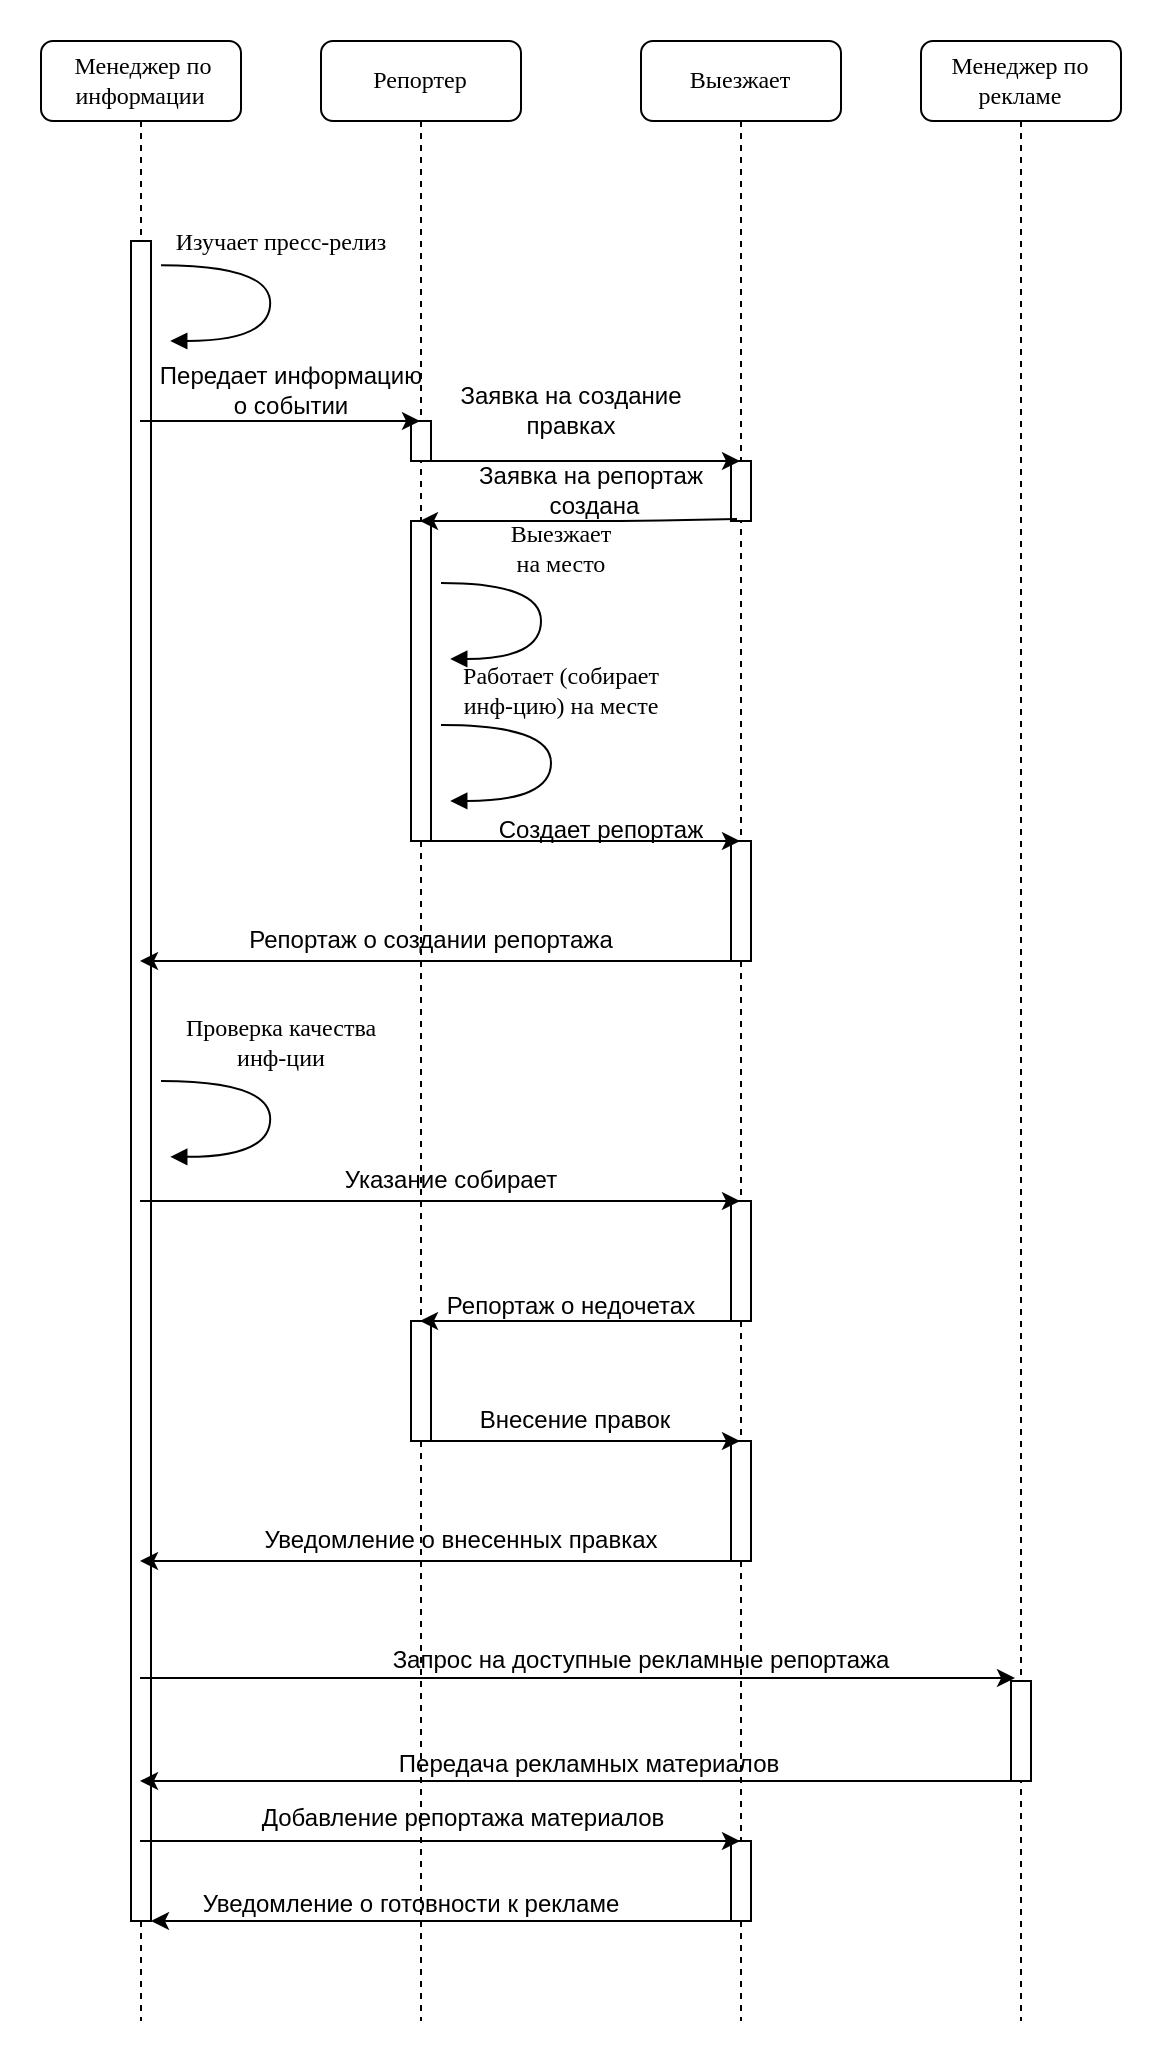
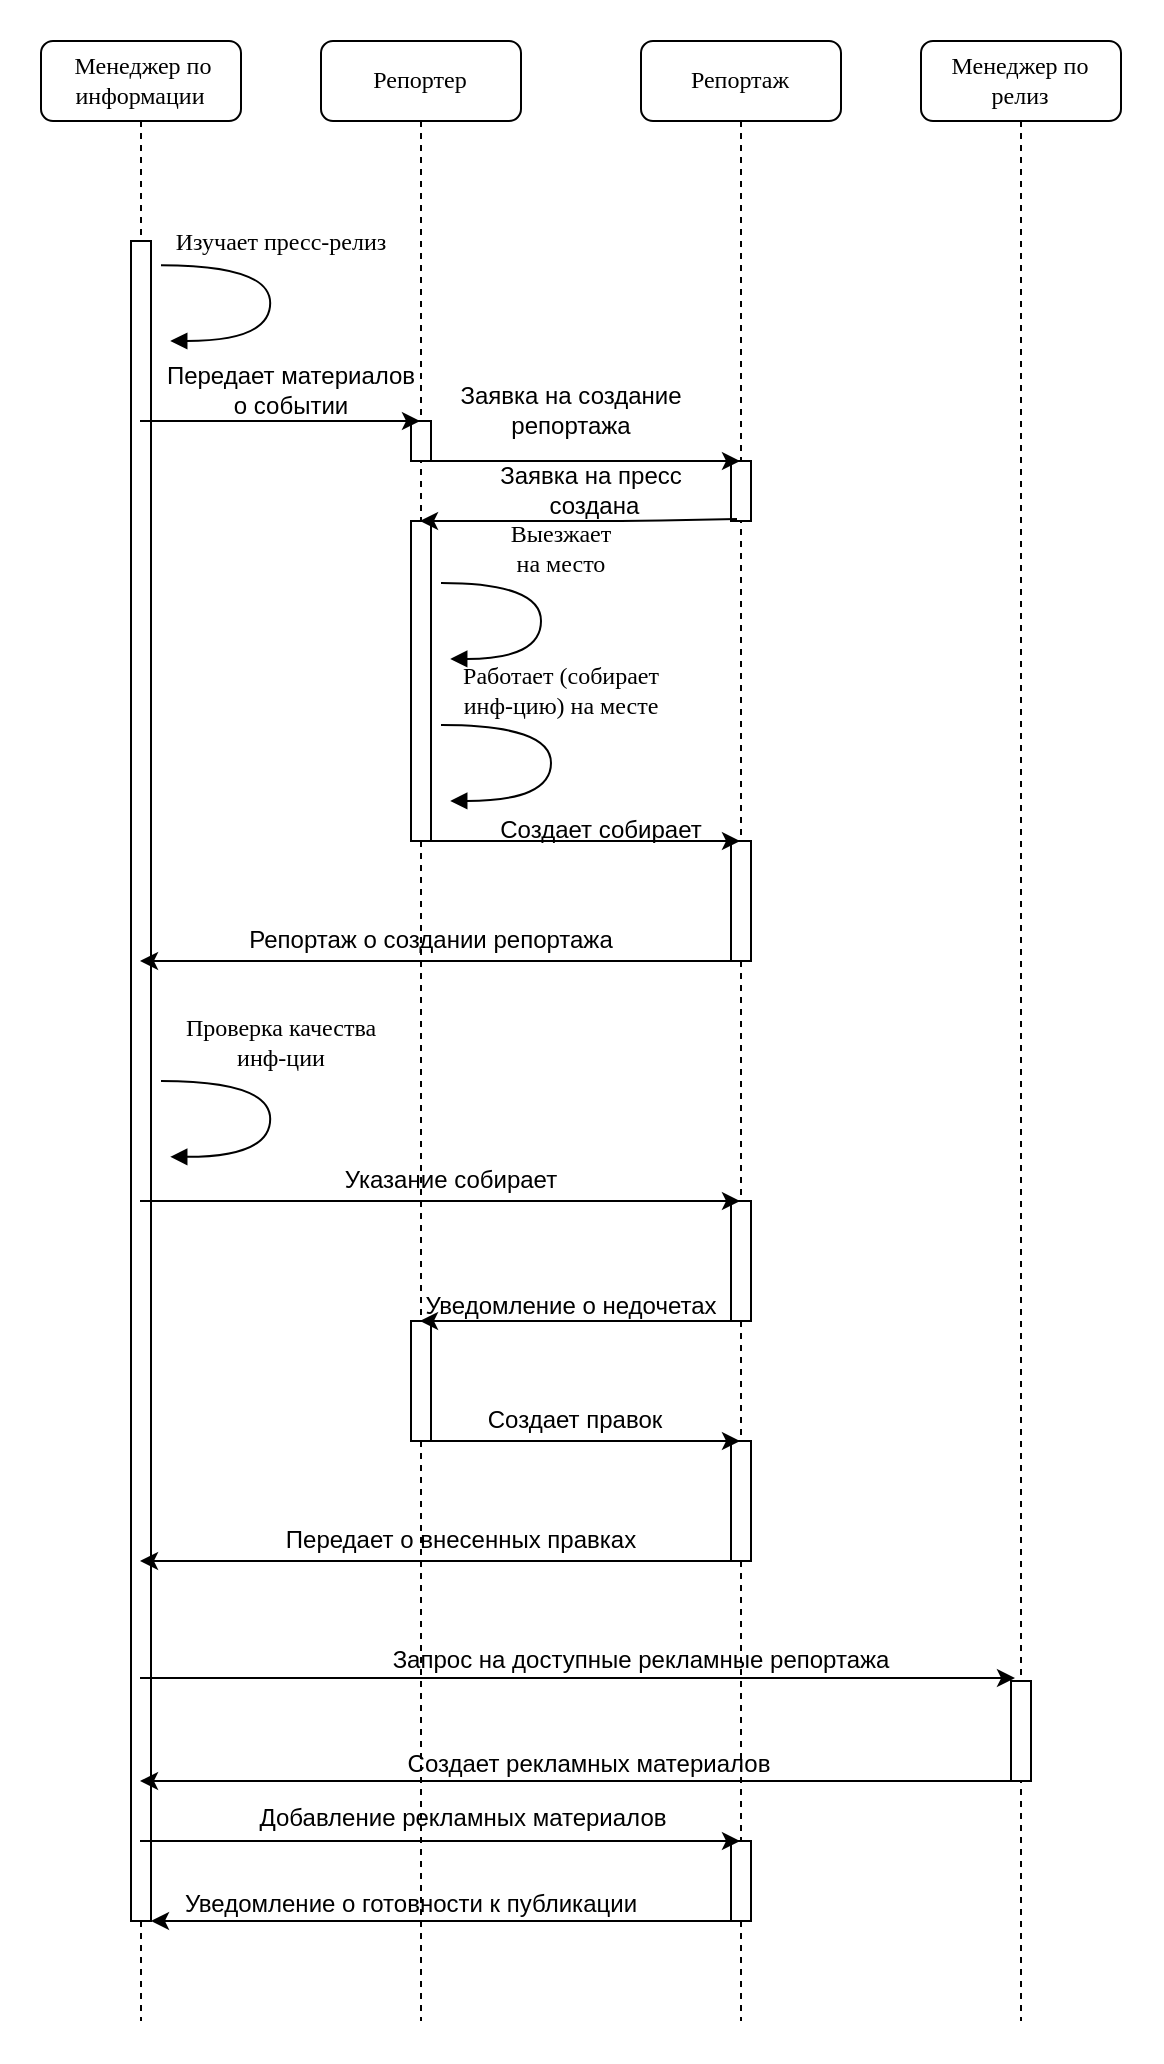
- <mxCell id="8" value="Выезжает" style="shape=umlLifeline;perimeter=lifelinePerimeter;whiteSpace=wrap;html=1;container=1;collapsible=0;recursiveResize=0;outlineConnect=0;rounded=1;shadow=0;comic=0;labelBackgroundColor=none;strokeWidth=1;fontFamily=Verdana;fontSize=12;align=center;" parent="1" vertex="1"><mxGeometry x="320" y="20" width="100" height="990" as="geometry" /></mxCell>
+ <mxCell id="8" value="Репортаж" style="shape=umlLifeline;perimeter=lifelinePerimeter;whiteSpace=wrap;html=1;container=1;collapsible=0;recursiveResize=0;outlineConnect=0;rounded=1;shadow=0;comic=0;labelBackgroundColor=none;strokeWidth=1;fontFamily=Verdana;fontSize=12;align=center;" parent="1" vertex="1"><mxGeometry x="320" y="20" width="100" height="990" as="geometry" /></mxCell>
- <mxCell id="14" value="Менеджер по&lt;br&gt;рекламе" style="shape=umlLifeline;perimeter=lifelinePerimeter;whiteSpace=wrap;html=1;container=1;collapsible=0;recursiveResize=0;outlineConnect=0;rounded=1;shadow=0;comic=0;labelBackgroundColor=none;strokeWidth=1;fontFamily=Verdana;fontSize=12;align=center;" parent="1" vertex="1"><mxGeometry x="460" y="20" width="100" height="990" as="geometry" /></mxCell>
+ <mxCell id="14" value="Менеджер по&lt;br&gt;релиз" style="shape=umlLifeline;perimeter=lifelinePerimeter;whiteSpace=wrap;html=1;container=1;collapsible=0;recursiveResize=0;outlineConnect=0;rounded=1;shadow=0;comic=0;labelBackgroundColor=none;strokeWidth=1;fontFamily=Verdana;fontSize=12;align=center;" parent="1" vertex="1"><mxGeometry x="460" y="20" width="100" height="990" as="geometry" /></mxCell>
- <mxCell id="20" value="Передает информацию&lt;br&gt;о событии" style="text;html=1;align=center;verticalAlign=middle;resizable=0;points=[];autosize=1;" vertex="1" parent="1"><mxGeometry x="70" y="180" width="150" height="30" as="geometry" /></mxCell>
+ <mxCell id="20" value="Передает материалов&lt;br&gt;о событии" style="text;html=1;align=center;verticalAlign=middle;resizable=0;points=[];autosize=1;" vertex="1" parent="1"><mxGeometry x="70" y="180" width="150" height="30" as="geometry" /></mxCell>
- <mxCell id="33" value="Заявка на создание&lt;br&gt;правках" style="text;html=1;align=center;verticalAlign=middle;resizable=0;points=[];autosize=1;" vertex="1" parent="1"><mxGeometry x="220" y="190" width="130" height="30" as="geometry" /></mxCell>
+ <mxCell id="33" value="Заявка на создание&lt;br&gt;репортажа" style="text;html=1;align=center;verticalAlign=middle;resizable=0;points=[];autosize=1;" vertex="1" parent="1"><mxGeometry x="220" y="190" width="130" height="30" as="geometry" /></mxCell>
- <mxCell id="35" value="Заявка на репортаж&lt;br&gt;&amp;nbsp;создана" style="text;html=1;align=center;verticalAlign=middle;resizable=0;points=[];autosize=1;" vertex="1" parent="1"><mxGeometry x="230" y="230" width="130" height="30" as="geometry" /></mxCell>
+ <mxCell id="35" value="Заявка на пресс&lt;br&gt;&amp;nbsp;создана" style="text;html=1;align=center;verticalAlign=middle;resizable=0;points=[];autosize=1;" vertex="1" parent="1"><mxGeometry x="230" y="230" width="130" height="30" as="geometry" /></mxCell>
- <mxCell id="24" value="Создает репортаж" style="text;html=1;align=center;verticalAlign=middle;resizable=0;points=[];autosize=1;" vertex="1" parent="1"><mxGeometry x="240" y="405" width="120" height="20" as="geometry" /></mxCell>
+ <mxCell id="24" value="Создает собирает" style="text;html=1;align=center;verticalAlign=middle;resizable=0;points=[];autosize=1;" vertex="1" parent="1"><mxGeometry x="240" y="405" width="120" height="20" as="geometry" /></mxCell>
- <mxCell id="31" value="Репортаж о недочетах" style="text;html=1;align=center;verticalAlign=middle;resizable=0;points=[];autosize=1;" vertex="1" parent="1"><mxGeometry x="200" y="643" width="170" height="20" as="geometry" /></mxCell>
+ <mxCell id="31" value="Уведомление о недочетах" style="text;html=1;align=center;verticalAlign=middle;resizable=0;points=[];autosize=1;" vertex="1" parent="1"><mxGeometry x="200" y="643" width="170" height="20" as="geometry" /></mxCell>
- <mxCell id="37" value="Внесение правок" style="text;html=1;align=center;verticalAlign=middle;resizable=0;points=[];autosize=1;" vertex="1" parent="1"><mxGeometry x="232" y="700" width="110" height="20" as="geometry" /></mxCell>
+ <mxCell id="37" value="Создает правок" style="text;html=1;align=center;verticalAlign=middle;resizable=0;points=[];autosize=1;" vertex="1" parent="1"><mxGeometry x="232" y="700" width="110" height="20" as="geometry" /></mxCell>
- <mxCell id="39" value="Уведомление о внесенных правках" style="text;html=1;align=center;verticalAlign=middle;resizable=0;points=[];autosize=1;" vertex="1" parent="1"><mxGeometry x="120" y="760" width="220" height="20" as="geometry" /></mxCell>
+ <mxCell id="39" value="Передает о внесенных правках" style="text;html=1;align=center;verticalAlign=middle;resizable=0;points=[];autosize=1;" vertex="1" parent="1"><mxGeometry x="120" y="760" width="220" height="20" as="geometry" /></mxCell>
- <mxCell id="43" value="Передача рекламных материалов" style="text;html=1;align=center;verticalAlign=middle;resizable=0;points=[];autosize=1;" vertex="1" parent="1"><mxGeometry x="189" y="872" width="210" height="20" as="geometry" /></mxCell>
+ <mxCell id="43" value="Создает рекламных материалов" style="text;html=1;align=center;verticalAlign=middle;resizable=0;points=[];autosize=1;" vertex="1" parent="1"><mxGeometry x="189" y="872" width="210" height="20" as="geometry" /></mxCell>
- <mxCell id="6" value="Добавление репортажа материалов" style="text;html=1;align=center;verticalAlign=middle;resizable=0;points=[];autosize=1;" vertex="1" parent="2"><mxGeometry x="-39.5" y="879" width="220" height="20" as="geometry" /></mxCell>
+ <mxCell id="6" value="Добавление рекламных материалов" style="text;html=1;align=center;verticalAlign=middle;resizable=0;points=[];autosize=1;" vertex="1" parent="2"><mxGeometry x="-39.5" y="879" width="220" height="20" as="geometry" /></mxCell>
- <mxCell id="7" value="Уведомление о готовности к рекламе" style="text;html=1;align=center;verticalAlign=middle;resizable=0;points=[];autosize=1;" vertex="1" parent="2"><mxGeometry x="-80" y="922" width="250" height="20" as="geometry" /></mxCell>
+ <mxCell id="7" value="Уведомление о готовности к публикации" style="text;html=1;align=center;verticalAlign=middle;resizable=0;points=[];autosize=1;" vertex="1" parent="2"><mxGeometry x="-80" y="922" width="250" height="20" as="geometry" /></mxCell>
